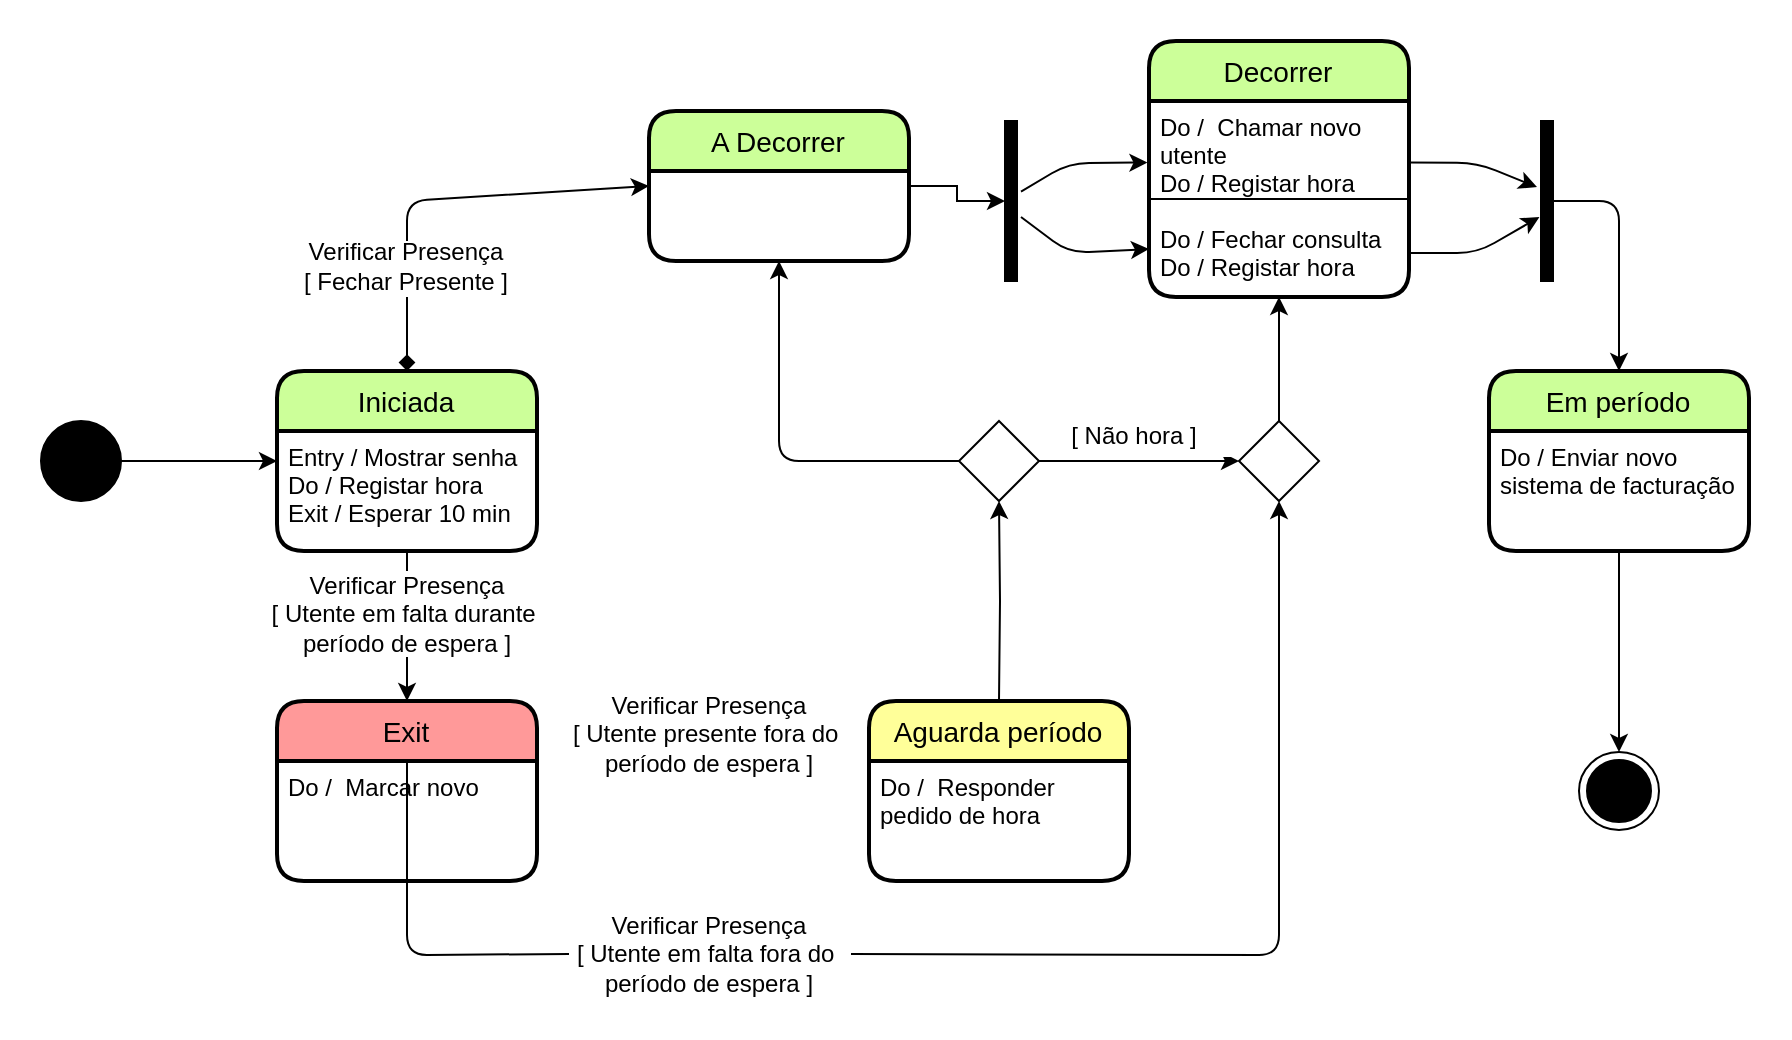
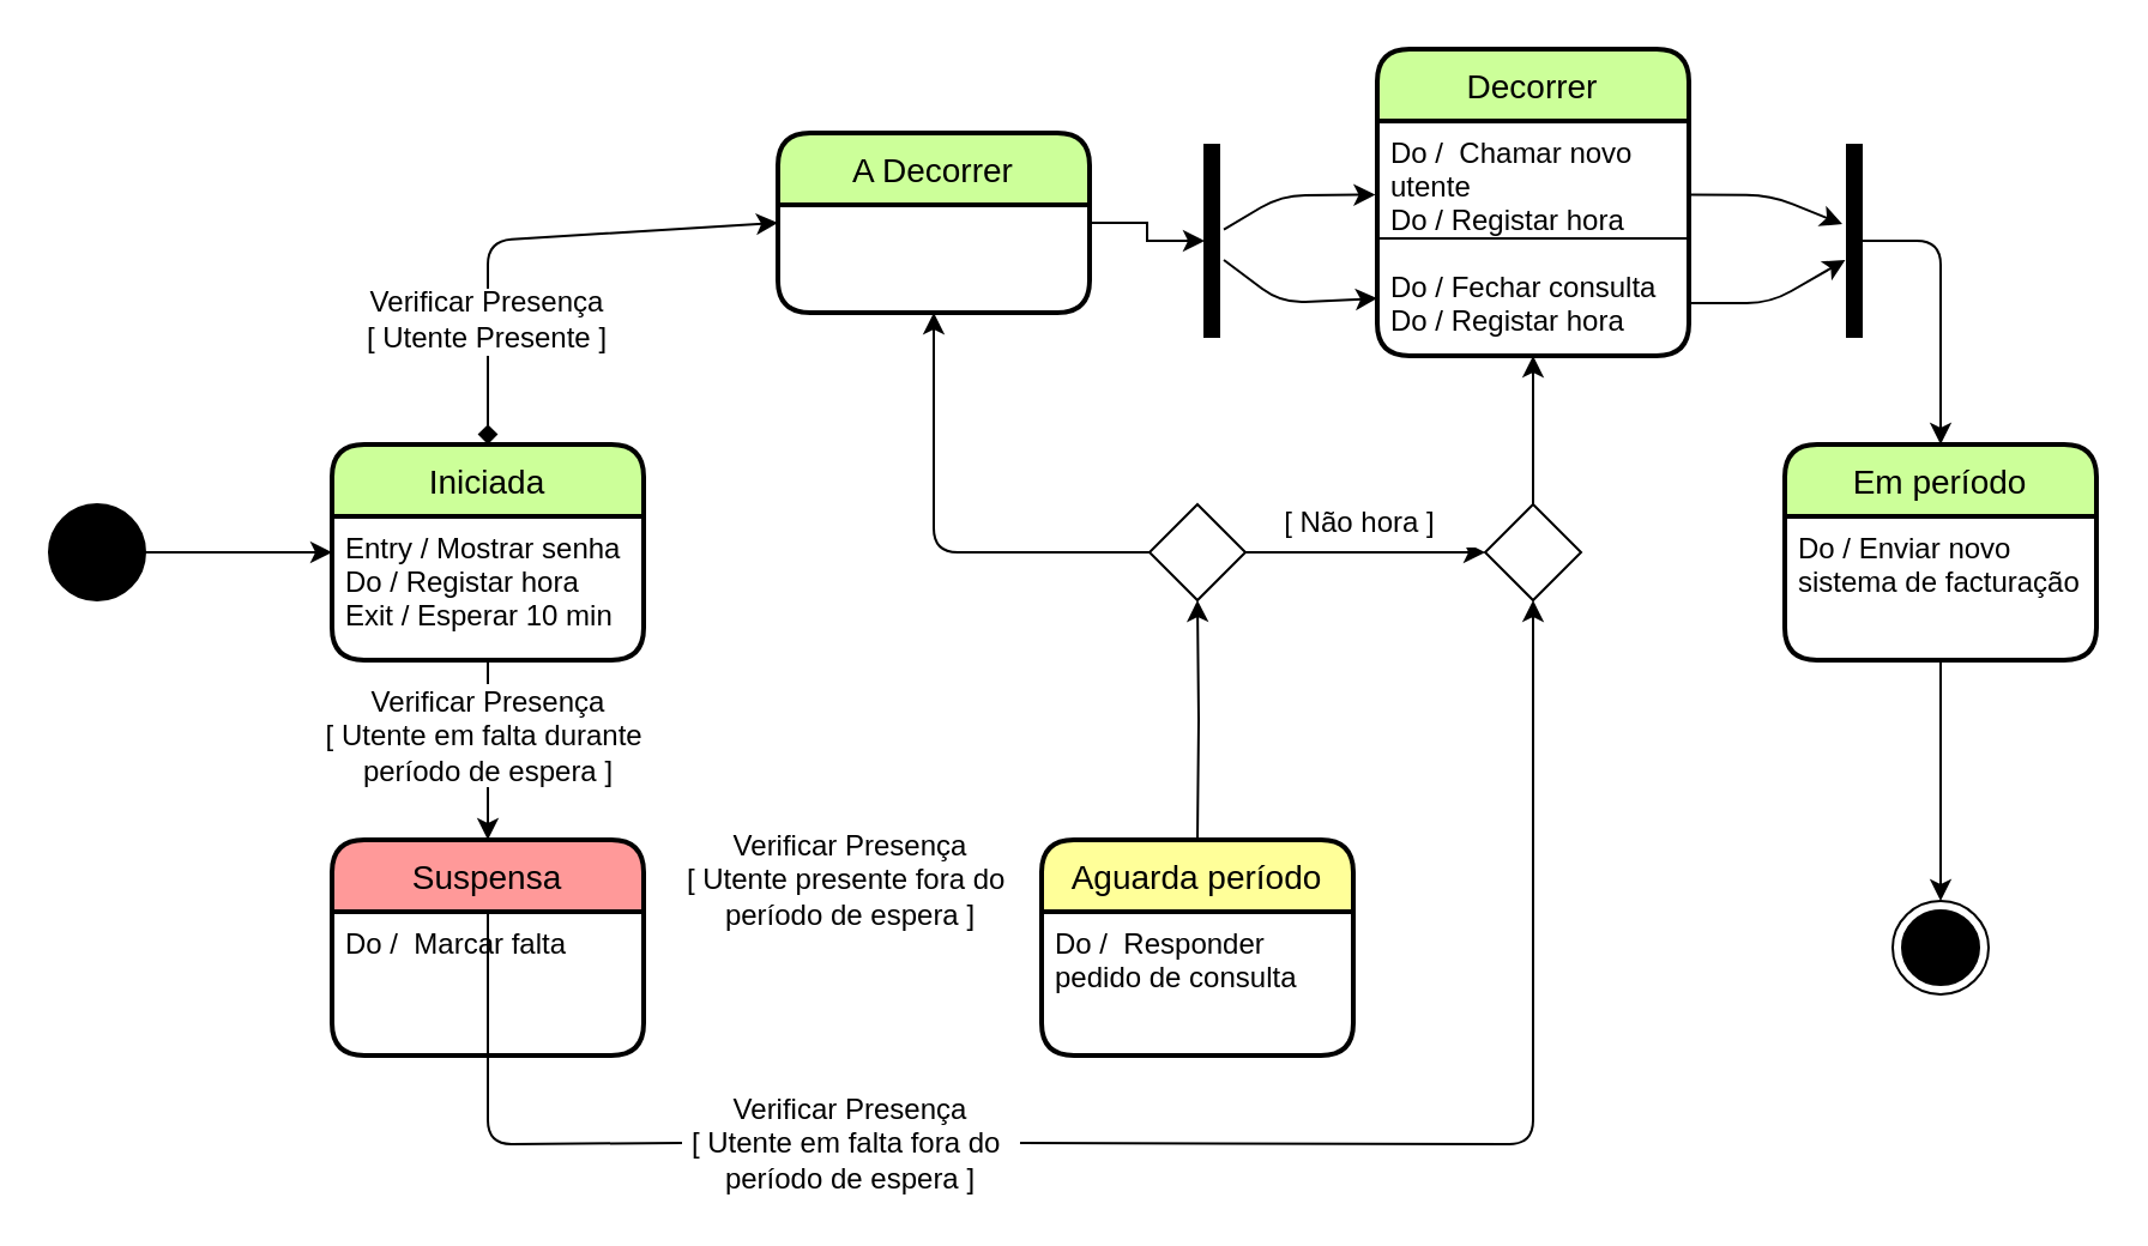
- <mxCell id="8" value="Verificar Presença&lt;br&gt;[ Fechar Presente ]" style="text;html=1;strokeColor=none;align=center;verticalAlign=middle;whiteSpace=wrap;rounded=0;fillColor=#ffffff;" parent="1" vertex="1"><mxGeometry x="148" y="118" width="110" height="30" as="geometry" /></mxCell>
+ <mxCell id="8" value="Verificar Presença&lt;br&gt;[ Utente Presente ]" style="text;html=1;strokeColor=none;align=center;verticalAlign=middle;whiteSpace=wrap;rounded=0;fillColor=#ffffff;" parent="1" vertex="1"><mxGeometry x="148" y="118" width="110" height="30" as="geometry" /></mxCell>
- <mxCell id="12" value="Exit" style="swimlane;childLayout=stackLayout;horizontal=1;startSize=30;horizontalStack=0;rounded=1;fontSize=14;fontStyle=0;strokeWidth=2;resizeParent=0;resizeLast=1;shadow=0;dashed=0;align=center;fillColor=#FF9999;" parent="1" vertex="1"><mxGeometry x="138" y="350" width="130" height="90" as="geometry"><mxRectangle x="260" y="75" width="120" height="30" as="alternateBounds" /></mxGeometry></mxCell>
+ <mxCell id="12" value="Suspensa" style="swimlane;childLayout=stackLayout;horizontal=1;startSize=30;horizontalStack=0;rounded=1;fontSize=14;fontStyle=0;strokeWidth=2;resizeParent=0;resizeLast=1;shadow=0;dashed=0;align=center;fillColor=#FF9999;" parent="1" vertex="1"><mxGeometry x="138" y="350" width="130" height="90" as="geometry"><mxRectangle x="260" y="75" width="120" height="30" as="alternateBounds" /></mxGeometry></mxCell>
- <mxCell id="13" value="Do /  Marcar novo" style="align=left;strokeColor=none;fillColor=none;spacingLeft=4;fontSize=12;verticalAlign=top;resizable=0;rotatable=0;part=1;" parent="12" vertex="1"><mxGeometry y="30" width="130" height="60" as="geometry" /></mxCell>
+ <mxCell id="13" value="Do /  Marcar falta" style="align=left;strokeColor=none;fillColor=none;spacingLeft=4;fontSize=12;verticalAlign=top;resizable=0;rotatable=0;part=1;" parent="12" vertex="1"><mxGeometry y="30" width="130" height="60" as="geometry" /></mxCell>
- <mxCell id="37" value="Do /  Responder&#10;pedido de hora" style="align=left;strokeColor=none;fillColor=none;spacingLeft=4;fontSize=12;verticalAlign=top;resizable=0;rotatable=0;part=1;" parent="36" vertex="1"><mxGeometry y="30" width="130" height="60" as="geometry" /></mxCell>
+ <mxCell id="37" value="Do /  Responder&#10;pedido de consulta" style="align=left;strokeColor=none;fillColor=none;spacingLeft=4;fontSize=12;verticalAlign=top;resizable=0;rotatable=0;part=1;" parent="36" vertex="1"><mxGeometry y="30" width="130" height="60" as="geometry" /></mxCell>
